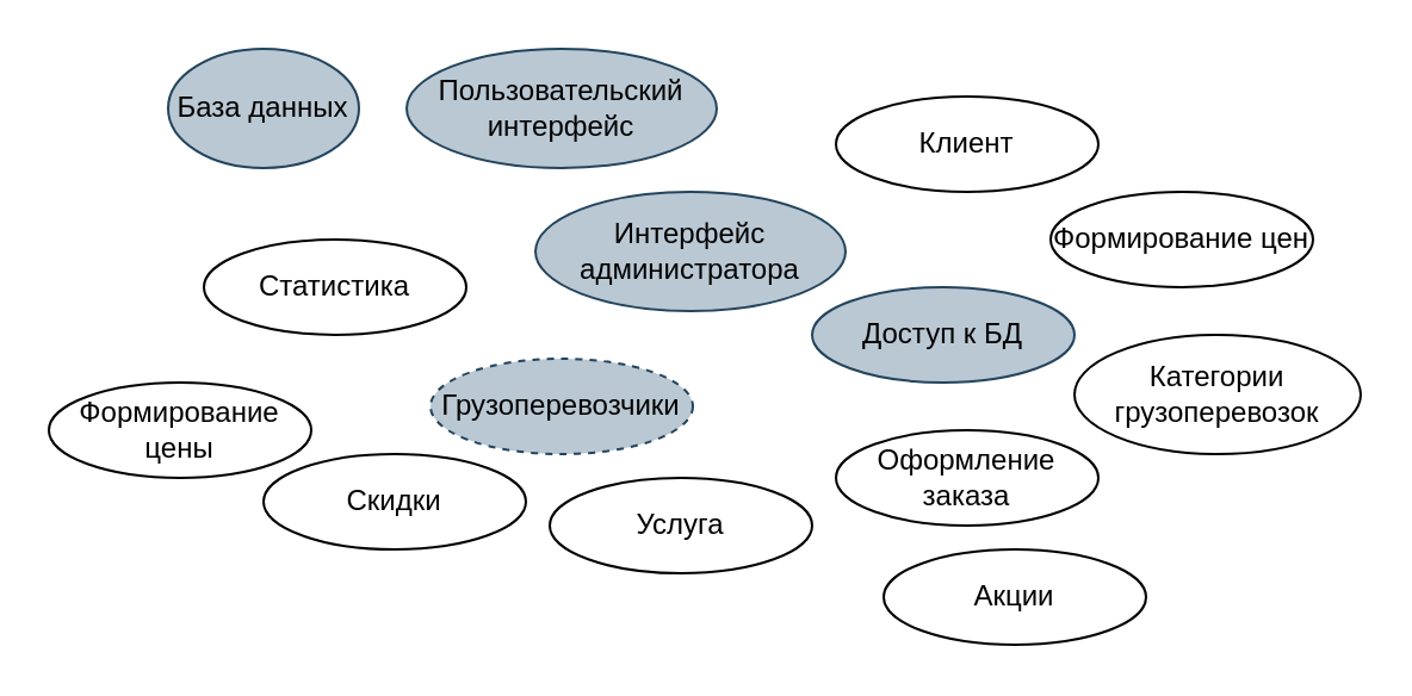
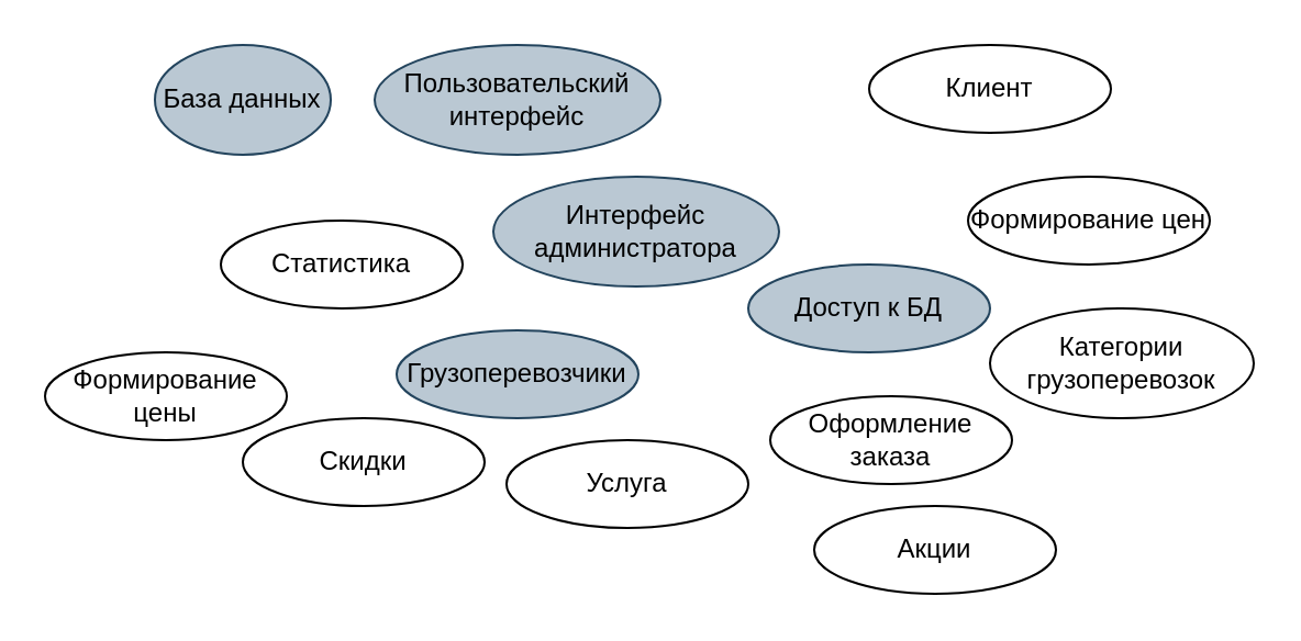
- <mxCell id="5" value="Клиент" style="ellipse;whiteSpace=wrap;html=1;" vertex="1" parent="1"><mxGeometry x="350" y="40" width="110" height="40" as="geometry" /></mxCell>
+ <mxCell id="5" value="Клиент" style="ellipse;whiteSpace=wrap;html=1;" vertex="1" parent="1"><mxGeometry x="395" y="20" width="110" height="40" as="geometry" /></mxCell>
- <mxCell id="11" value="Статистика" style="ellipse;whiteSpace=wrap;html=1;" vertex="1" parent="1"><mxGeometry x="85" y="100" width="110" height="40" as="geometry" /></mxCell>
+ <mxCell id="11" value="Статистика" style="ellipse;whiteSpace=wrap;html=1;" vertex="1" parent="1"><mxGeometry x="100" y="100" width="110" height="40" as="geometry" /></mxCell>
- <mxCell id="8" value="Грузоперевозчики" style="ellipse;whiteSpace=wrap;html=1;fillColor=#bac8d3;strokeColor=#23445d;dashed=1;" vertex="1" parent="1"><mxGeometry x="180" y="150" width="110" height="40" as="geometry" /></mxCell>
+ <mxCell id="8" value="Грузоперевозчики" style="ellipse;whiteSpace=wrap;html=1;fillColor=#bac8d3;strokeColor=#23445d;" vertex="1" parent="1"><mxGeometry x="180" y="150" width="110" height="40" as="geometry" /></mxCell>
